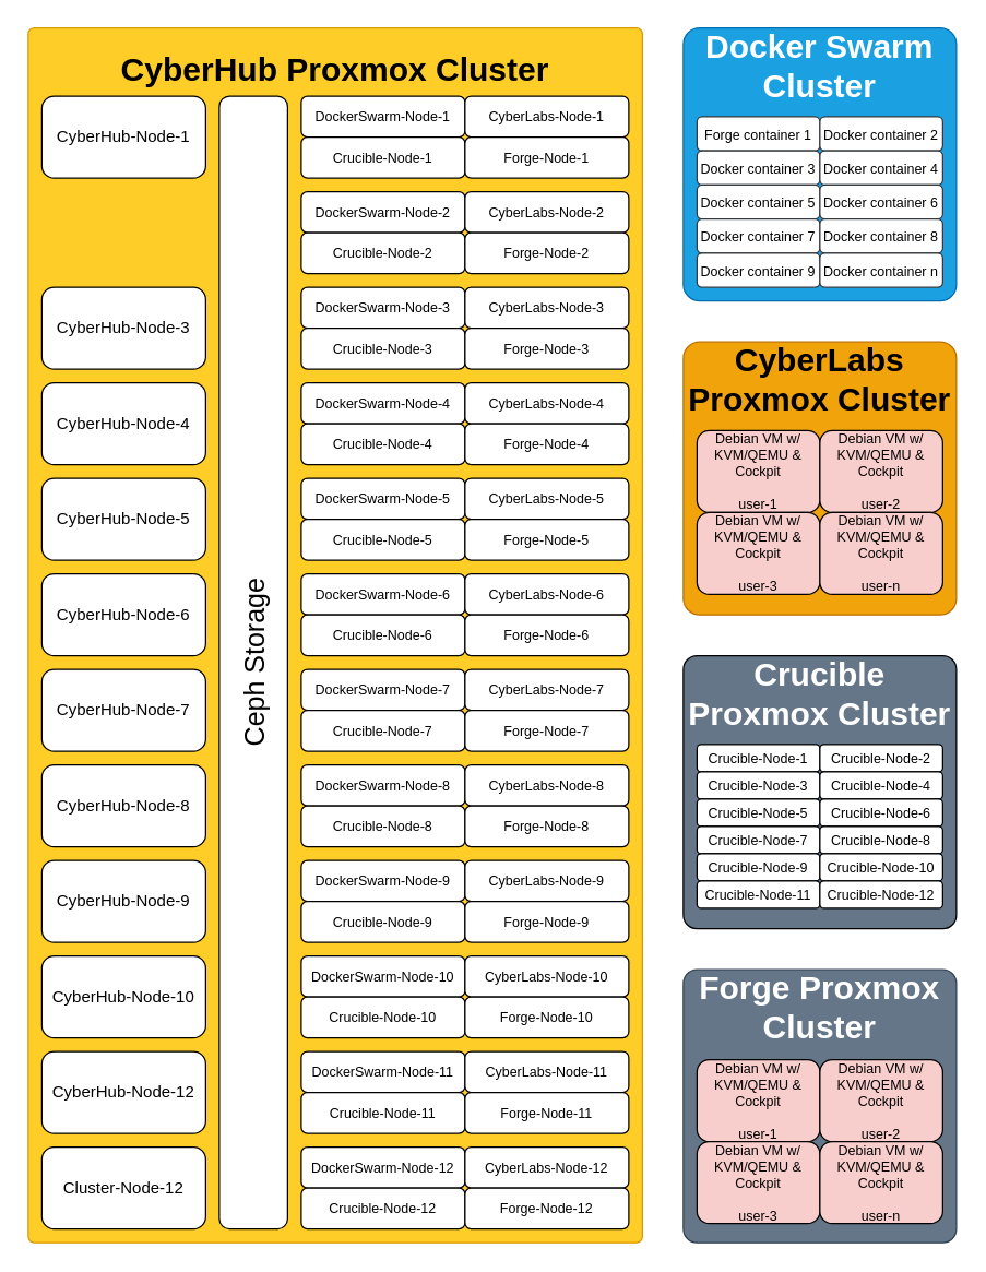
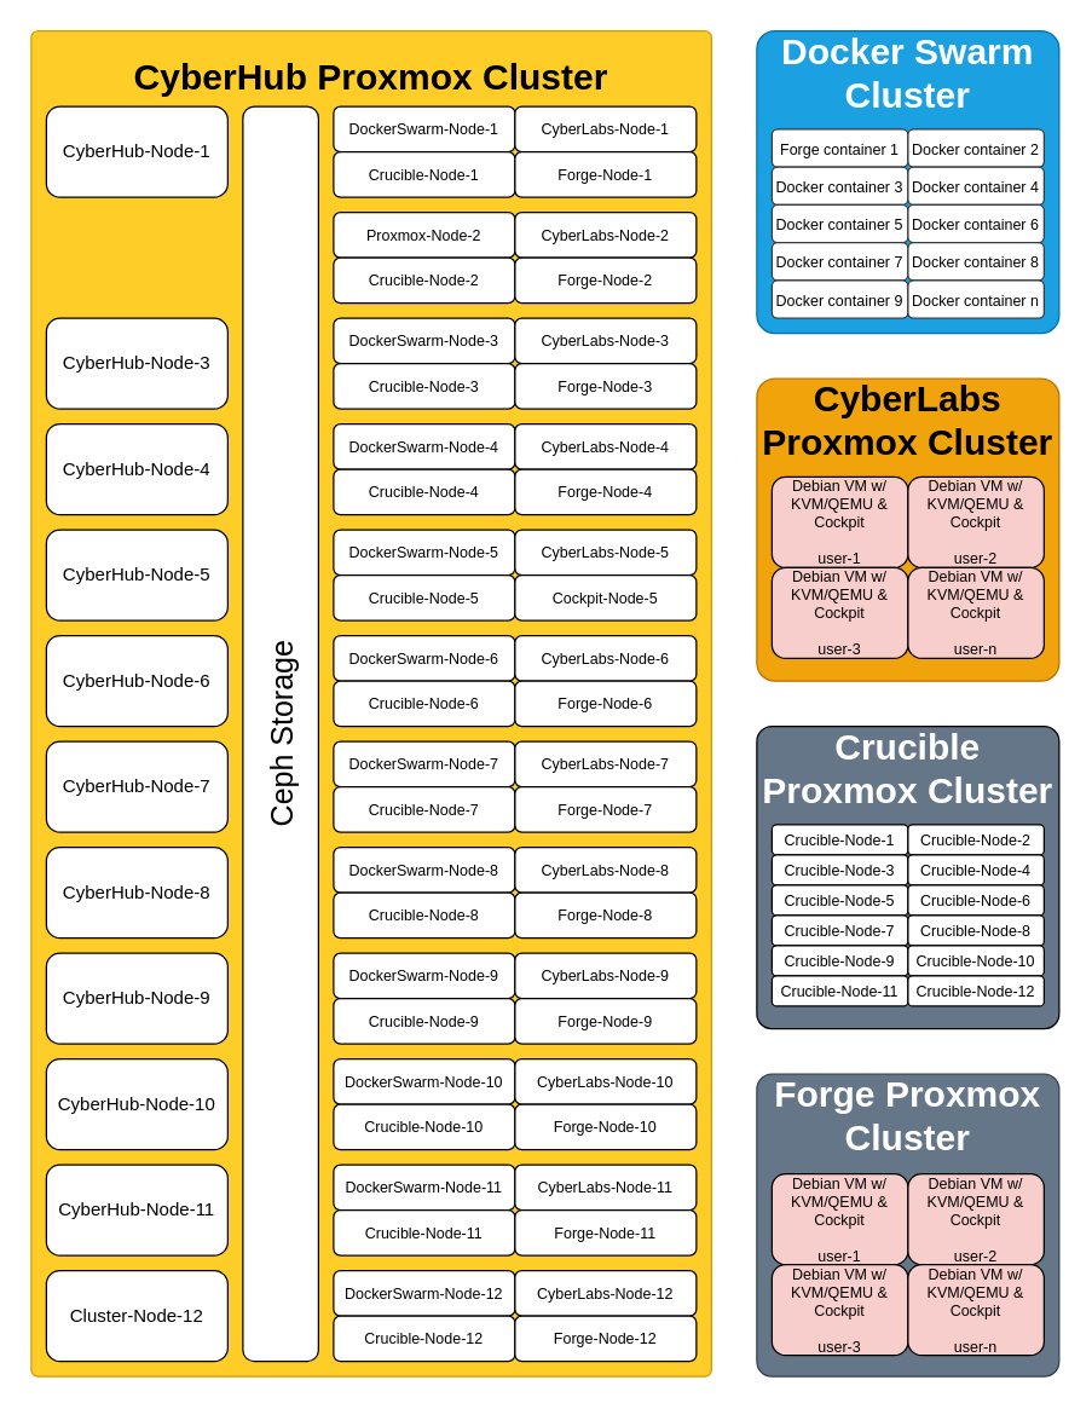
- <mxCell id="20" value="DockerSwarm-Node-2" style="rounded=1;whiteSpace=wrap;html=1;fontSize=10;fillColor=light-dark(#FFFFFF,#0066CC);" vertex="1" parent="1"><mxGeometry x="220" y="140" width="120" height="30" as="geometry" /></mxCell>
+ <mxCell id="20" value="Proxmox-Node-2" style="rounded=1;whiteSpace=wrap;html=1;fontSize=10;fillColor=light-dark(#FFFFFF,#0066CC);" vertex="1" parent="1"><mxGeometry x="220" y="140" width="120" height="30" as="geometry" /></mxCell>
- <mxCell id="35" value="Forge-Node-5" style="rounded=1;whiteSpace=wrap;html=1;fontSize=10;fillColor=light-dark(#FFFFFF,#0066CC);" vertex="1" parent="1"><mxGeometry x="340" y="380" width="120" height="30" as="geometry" /></mxCell>
+ <mxCell id="35" value="Cockpit-Node-5" style="rounded=1;whiteSpace=wrap;html=1;fontSize=10;fillColor=light-dark(#FFFFFF,#0066CC);" vertex="1" parent="1"><mxGeometry x="340" y="380" width="120" height="30" as="geometry" /></mxCell>
- <mxCell id="12" value="CyberHub-Node-12" style="rounded=1;whiteSpace=wrap;html=1;fillColor=light-dark(#FFFFFF,#4D9900);" vertex="1" parent="1"><mxGeometry x="30" y="770" width="120" height="60" as="geometry" /></mxCell>
+ <mxCell id="12" value="CyberHub-Node-11" style="rounded=1;whiteSpace=wrap;html=1;fillColor=light-dark(#FFFFFF,#4D9900);" vertex="1" parent="1"><mxGeometry x="30" y="770" width="120" height="60" as="geometry" /></mxCell>
